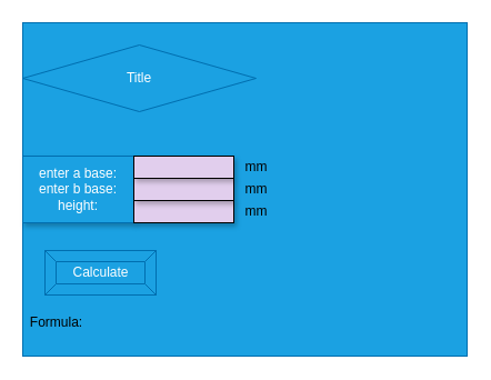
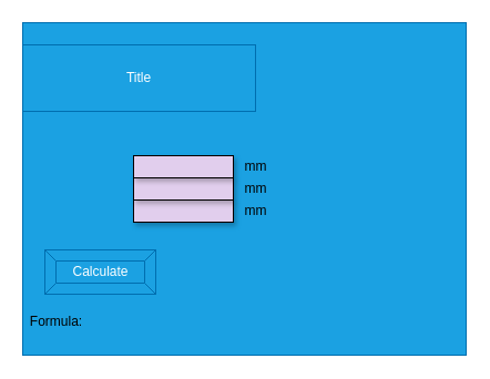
- <mxCell id="4" value="Title" style="rhombus;whiteSpace=wrap;html=1;fillColor=#1ba1e2;fontColor=#ffffff;strokeColor=#006EAF;" vertex="1" parent="1"><mxGeometry x="20" y="40" width="210" height="60" as="geometry" /></mxCell>
+ <mxCell id="4" value="Title" style="whiteSpace=wrap;html=1;fillColor=#1ba1e2;fontColor=#ffffff;strokeColor=#006EAF;" vertex="1" parent="1"><mxGeometry x="20" y="40" width="210" height="60" as="geometry" /></mxCell>
- <mxCell id="5" value="enter a base:&lt;br&gt;enter b base:&lt;br&gt;height:" style="whiteSpace=wrap;html=1;shadow=1;fillColor=#1ba1e2;fontColor=#ffffff;strokeColor=#006EAF;" vertex="1" parent="1"><mxGeometry x="20" y="140" width="100" height="60" as="geometry" /></mxCell>
